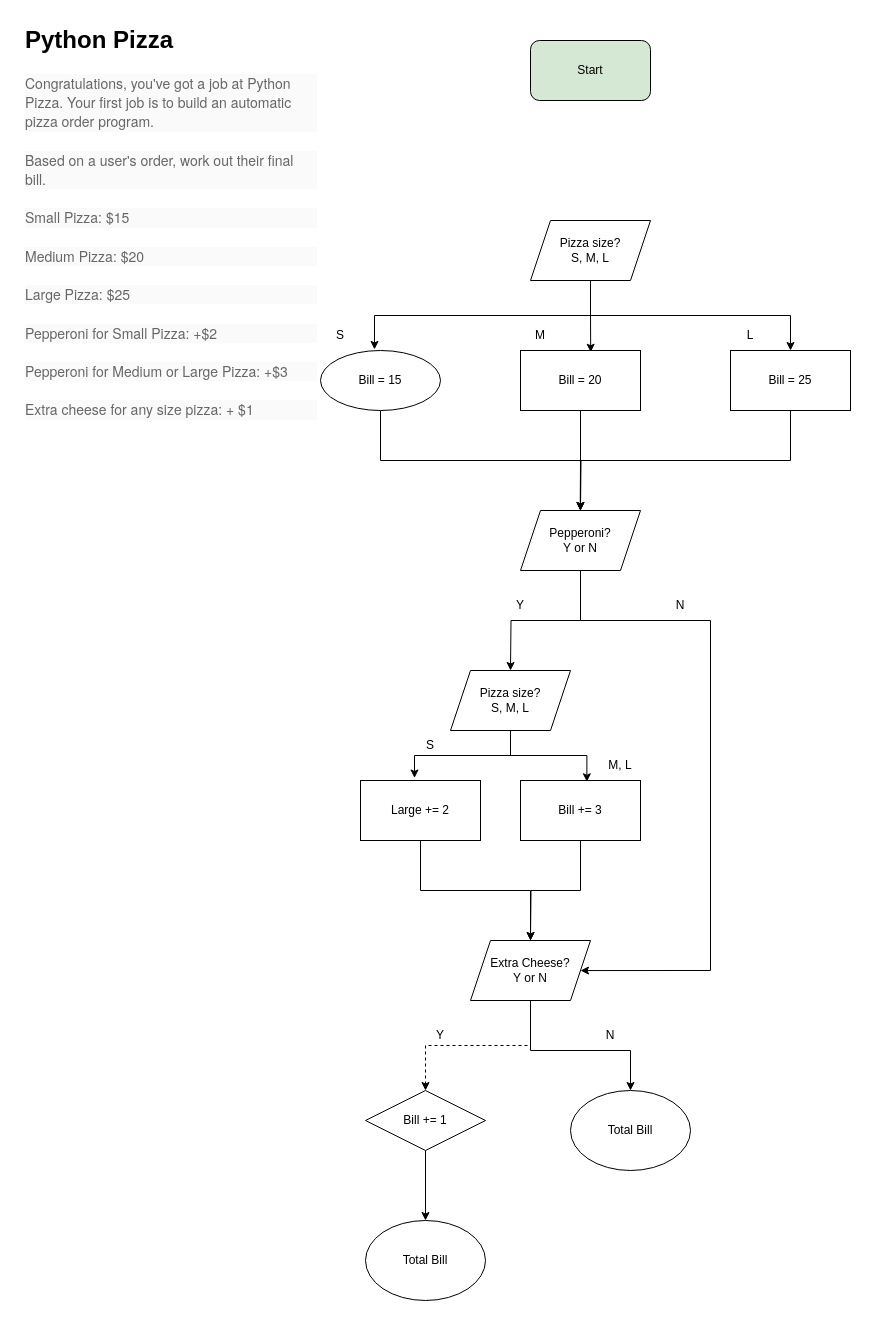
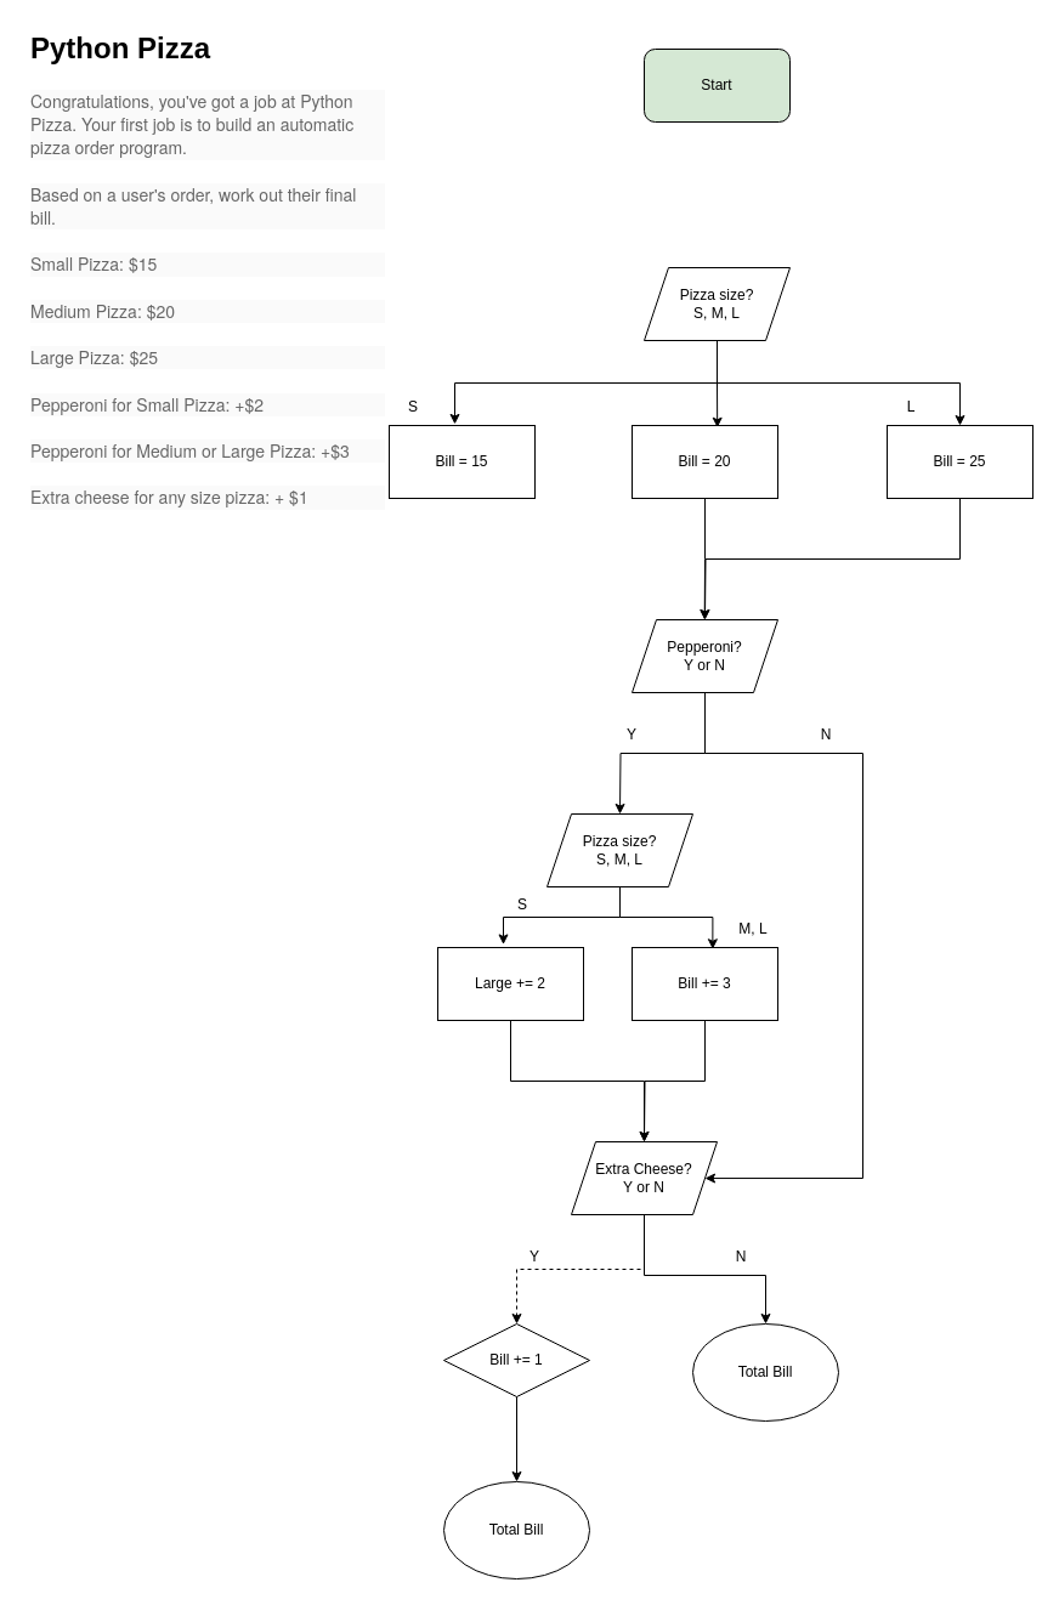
- <mxCell id="16" value="M" style="text;html=1;strokeColor=none;fillColor=none;align=center;verticalAlign=middle;whiteSpace=wrap;rounded=0;" vertex="1" parent="1"><mxGeometry x="510" y="320" width="60" height="30" as="geometry" /></mxCell>
- <mxCell id="9" value="Bill = 15" style="ellipse;whiteSpace=wrap;html=1;" vertex="1" parent="1"><mxGeometry x="320" y="350" width="120" height="60" as="geometry" /></mxCell>
+ <mxCell id="9" value="Bill = 15" style="rounded=0;whiteSpace=wrap;html=1;" vertex="1" parent="1"><mxGeometry x="320" y="350" width="120" height="60" as="geometry" /></mxCell>
- <mxCell id="8" style="edgeStyle=orthogonalEdgeStyle;rounded=0;orthogonalLoop=1;jettySize=auto;html=1;exitX=0.5;exitY=1;exitDx=0;exitDy=0;" edge="1" parent="1" source="9" target="19"><mxGeometry relative="1" as="geometry" /></mxCell>
